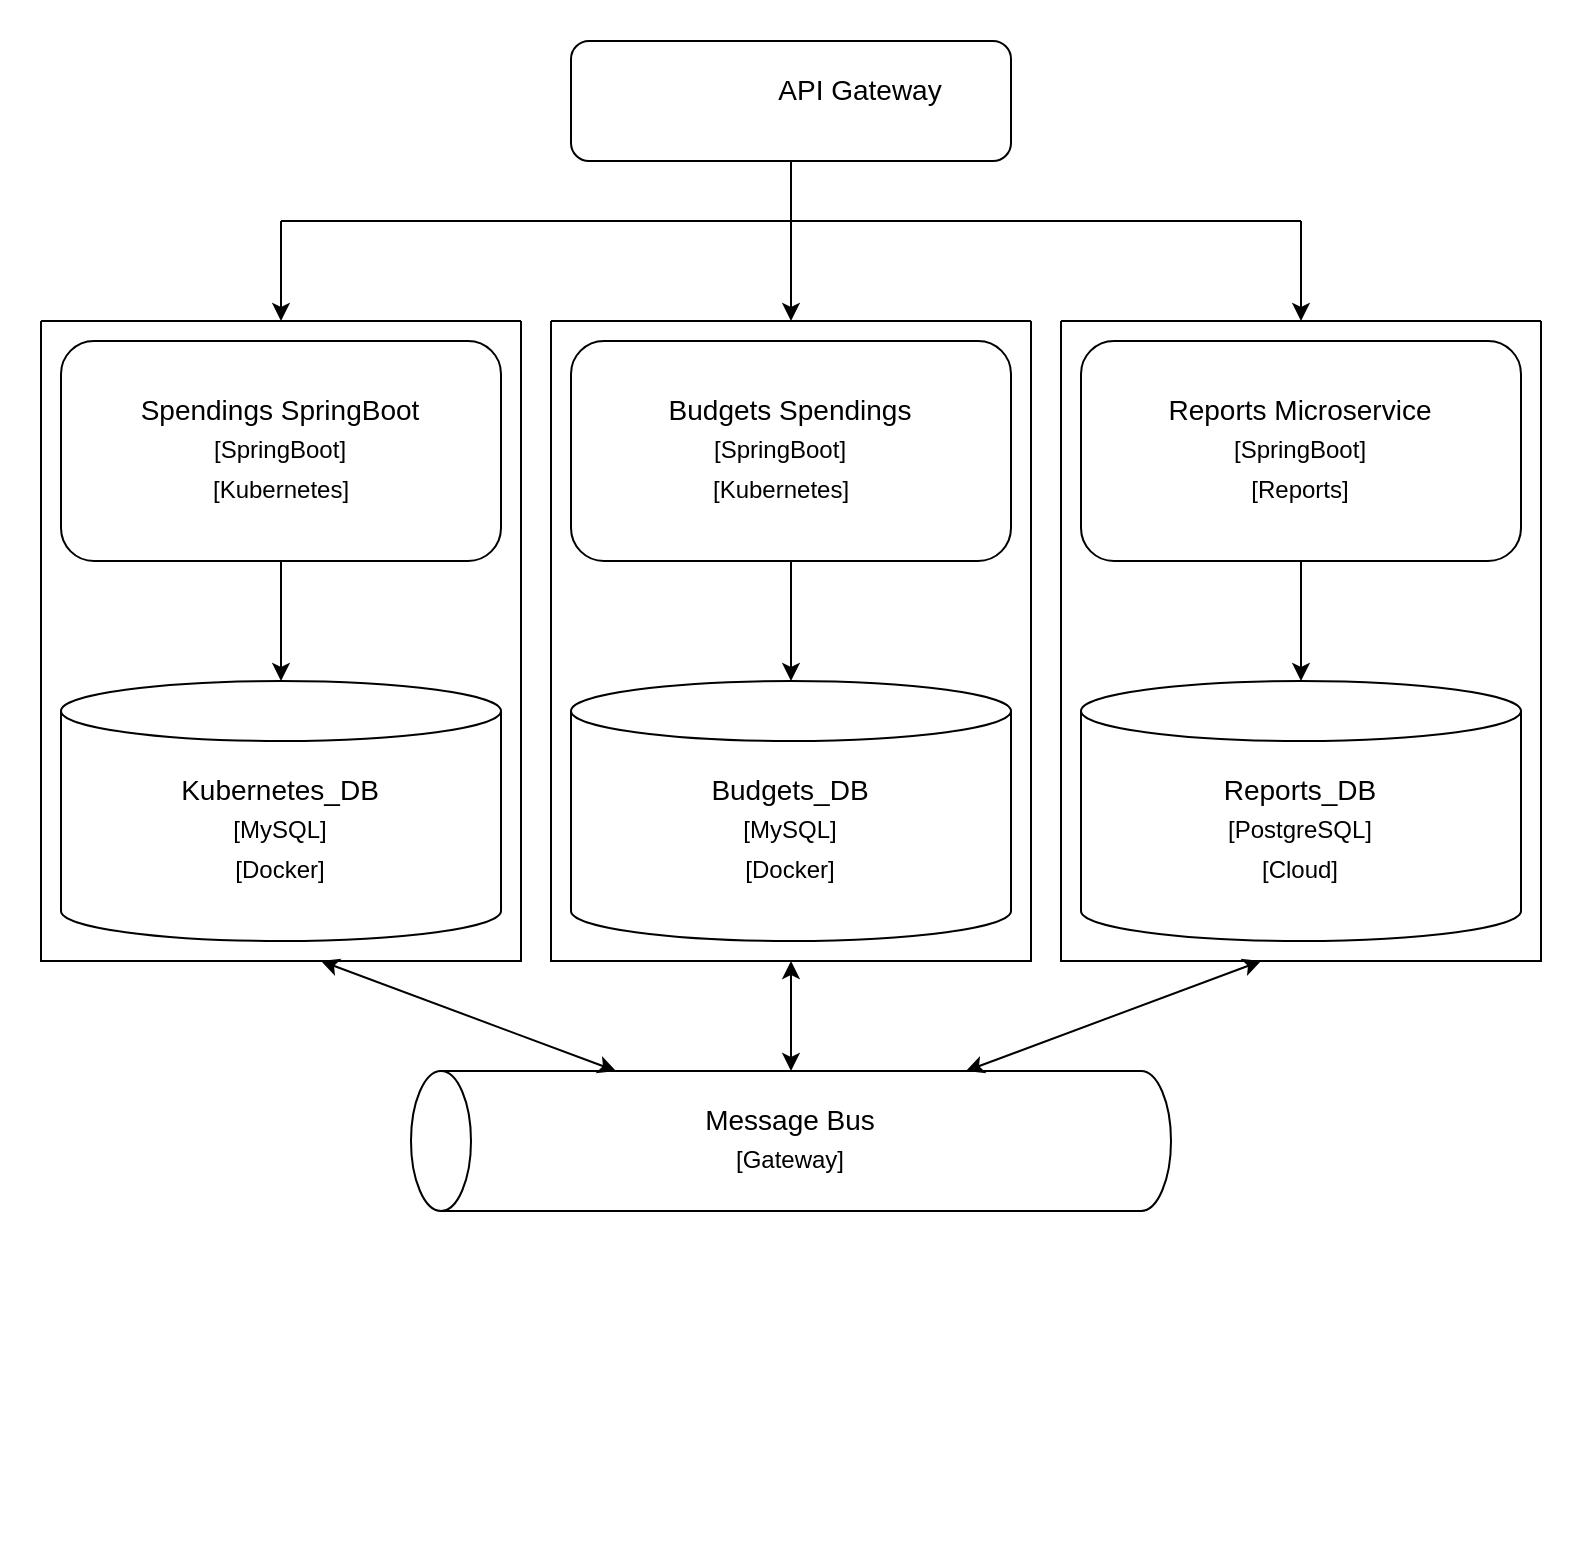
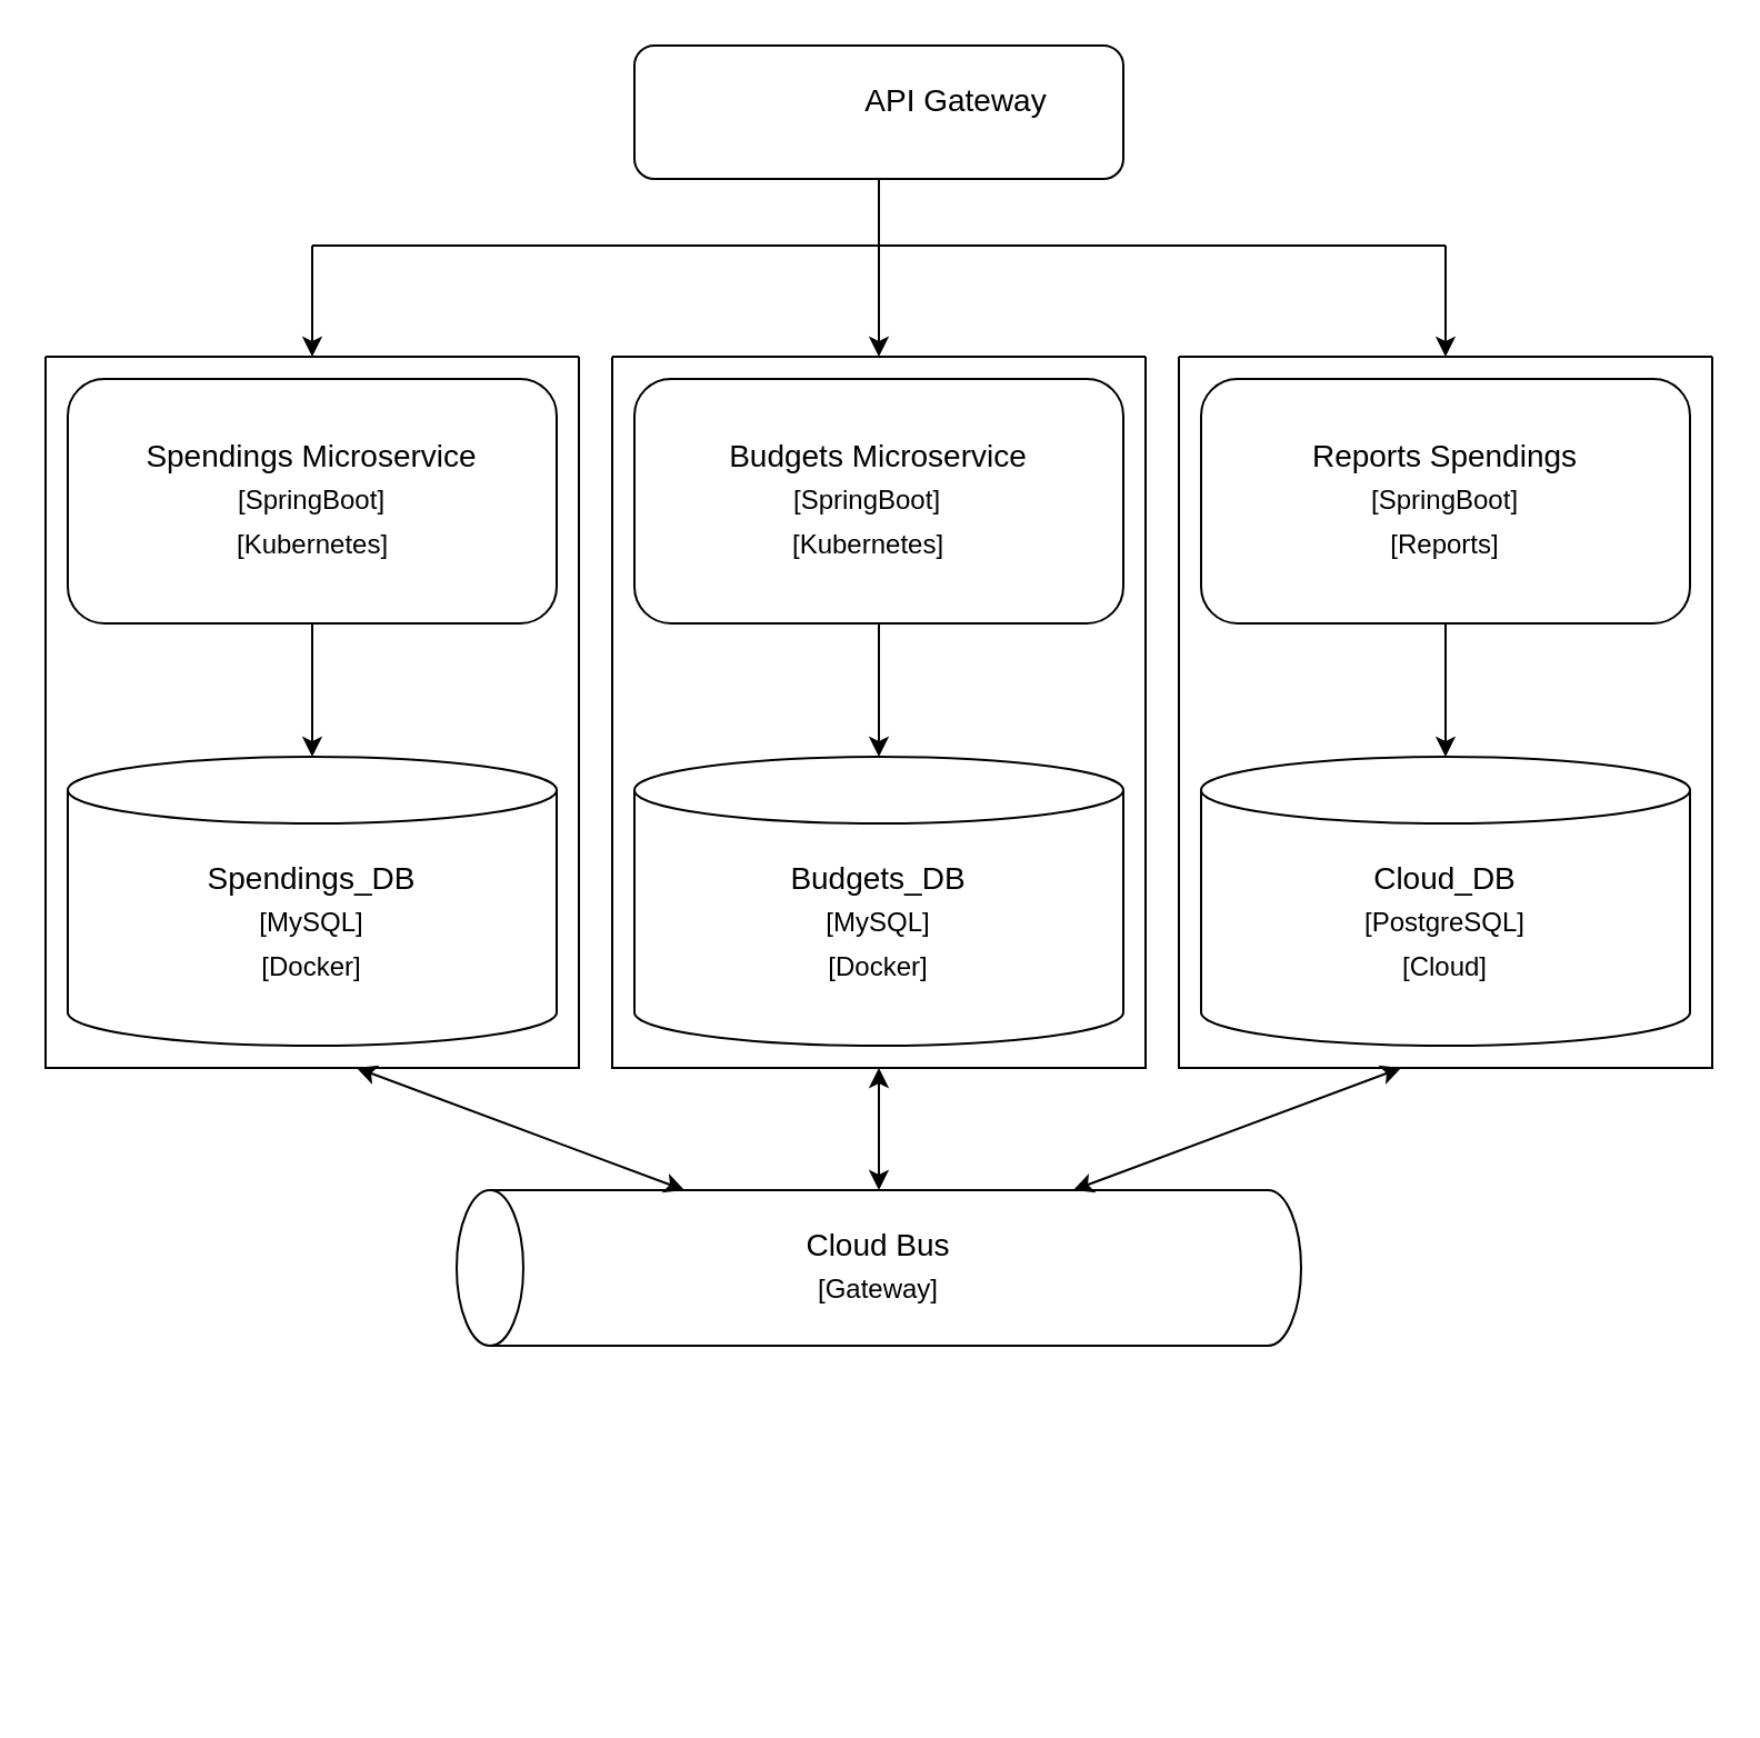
- <mxCell id="7" value="&lt;font style=&quot;font-size: 14px;&quot;&gt;Spendings SpringBoot&lt;/font&gt;" style="text;html=1;align=center;verticalAlign=middle;whiteSpace=wrap;rounded=0;" vertex="1" parent="1"><mxGeometry x="60" y="190" width="160" height="30" as="geometry" /></mxCell>
+ <mxCell id="7" value="&lt;font style=&quot;font-size: 14px;&quot;&gt;Spendings Microservice&lt;/font&gt;" style="text;html=1;align=center;verticalAlign=middle;whiteSpace=wrap;rounded=0;" vertex="1" parent="1"><mxGeometry x="60" y="190" width="160" height="30" as="geometry" /></mxCell>
- <mxCell id="11" value="&lt;font style=&quot;font-size: 14px;&quot;&gt;Budgets Spendings&lt;/font&gt;" style="text;html=1;align=center;verticalAlign=middle;whiteSpace=wrap;rounded=0;" vertex="1" parent="1"><mxGeometry x="315" y="190" width="160" height="30" as="geometry" /></mxCell>
+ <mxCell id="11" value="&lt;font style=&quot;font-size: 14px;&quot;&gt;Budgets Microservice&lt;/font&gt;" style="text;html=1;align=center;verticalAlign=middle;whiteSpace=wrap;rounded=0;" vertex="1" parent="1"><mxGeometry x="315" y="190" width="160" height="30" as="geometry" /></mxCell>
- <mxCell id="14" value="&lt;font style=&quot;font-size: 14px;&quot;&gt;Reports Microservice&lt;/font&gt;" style="text;html=1;align=center;verticalAlign=middle;whiteSpace=wrap;rounded=0;" vertex="1" parent="1"><mxGeometry x="570" y="190" width="160" height="30" as="geometry" /></mxCell>
+ <mxCell id="14" value="&lt;font style=&quot;font-size: 14px;&quot;&gt;Reports Spendings&lt;/font&gt;" style="text;html=1;align=center;verticalAlign=middle;whiteSpace=wrap;rounded=0;" vertex="1" parent="1"><mxGeometry x="570" y="190" width="160" height="30" as="geometry" /></mxCell>
- <mxCell id="20" value="&lt;font style=&quot;font-size: 14px;&quot;&gt;Kubernetes_DB&lt;/font&gt;" style="text;html=1;align=center;verticalAlign=middle;whiteSpace=wrap;rounded=0;" vertex="1" parent="1"><mxGeometry x="60" y="380" width="160" height="30" as="geometry" /></mxCell>
+ <mxCell id="20" value="&lt;font style=&quot;font-size: 14px;&quot;&gt;Spendings_DB&lt;/font&gt;" style="text;html=1;align=center;verticalAlign=middle;whiteSpace=wrap;rounded=0;" vertex="1" parent="1"><mxGeometry x="60" y="380" width="160" height="30" as="geometry" /></mxCell>
- <mxCell id="28" value="&lt;font style=&quot;font-size: 14px;&quot;&gt;Reports_DB&lt;/font&gt;" style="text;html=1;align=center;verticalAlign=middle;whiteSpace=wrap;rounded=0;" vertex="1" parent="1"><mxGeometry x="570" y="380" width="160" height="30" as="geometry" /></mxCell>
+ <mxCell id="28" value="&lt;font style=&quot;font-size: 14px;&quot;&gt;Cloud_DB&lt;/font&gt;" style="text;html=1;align=center;verticalAlign=middle;whiteSpace=wrap;rounded=0;" vertex="1" parent="1"><mxGeometry x="570" y="380" width="160" height="30" as="geometry" /></mxCell>
- <mxCell id="32" value="&lt;span style=&quot;font-size: 14px;&quot;&gt;Message Bus&lt;/span&gt;" style="text;html=1;align=center;verticalAlign=middle;whiteSpace=wrap;rounded=0;" vertex="1" parent="1"><mxGeometry x="315" y="545" width="160" height="30" as="geometry" /></mxCell>
+ <mxCell id="32" value="&lt;span style=&quot;font-size: 14px;&quot;&gt;Cloud Bus&lt;/span&gt;" style="text;html=1;align=center;verticalAlign=middle;whiteSpace=wrap;rounded=0;" vertex="1" parent="1"><mxGeometry x="315" y="545" width="160" height="30" as="geometry" /></mxCell>
